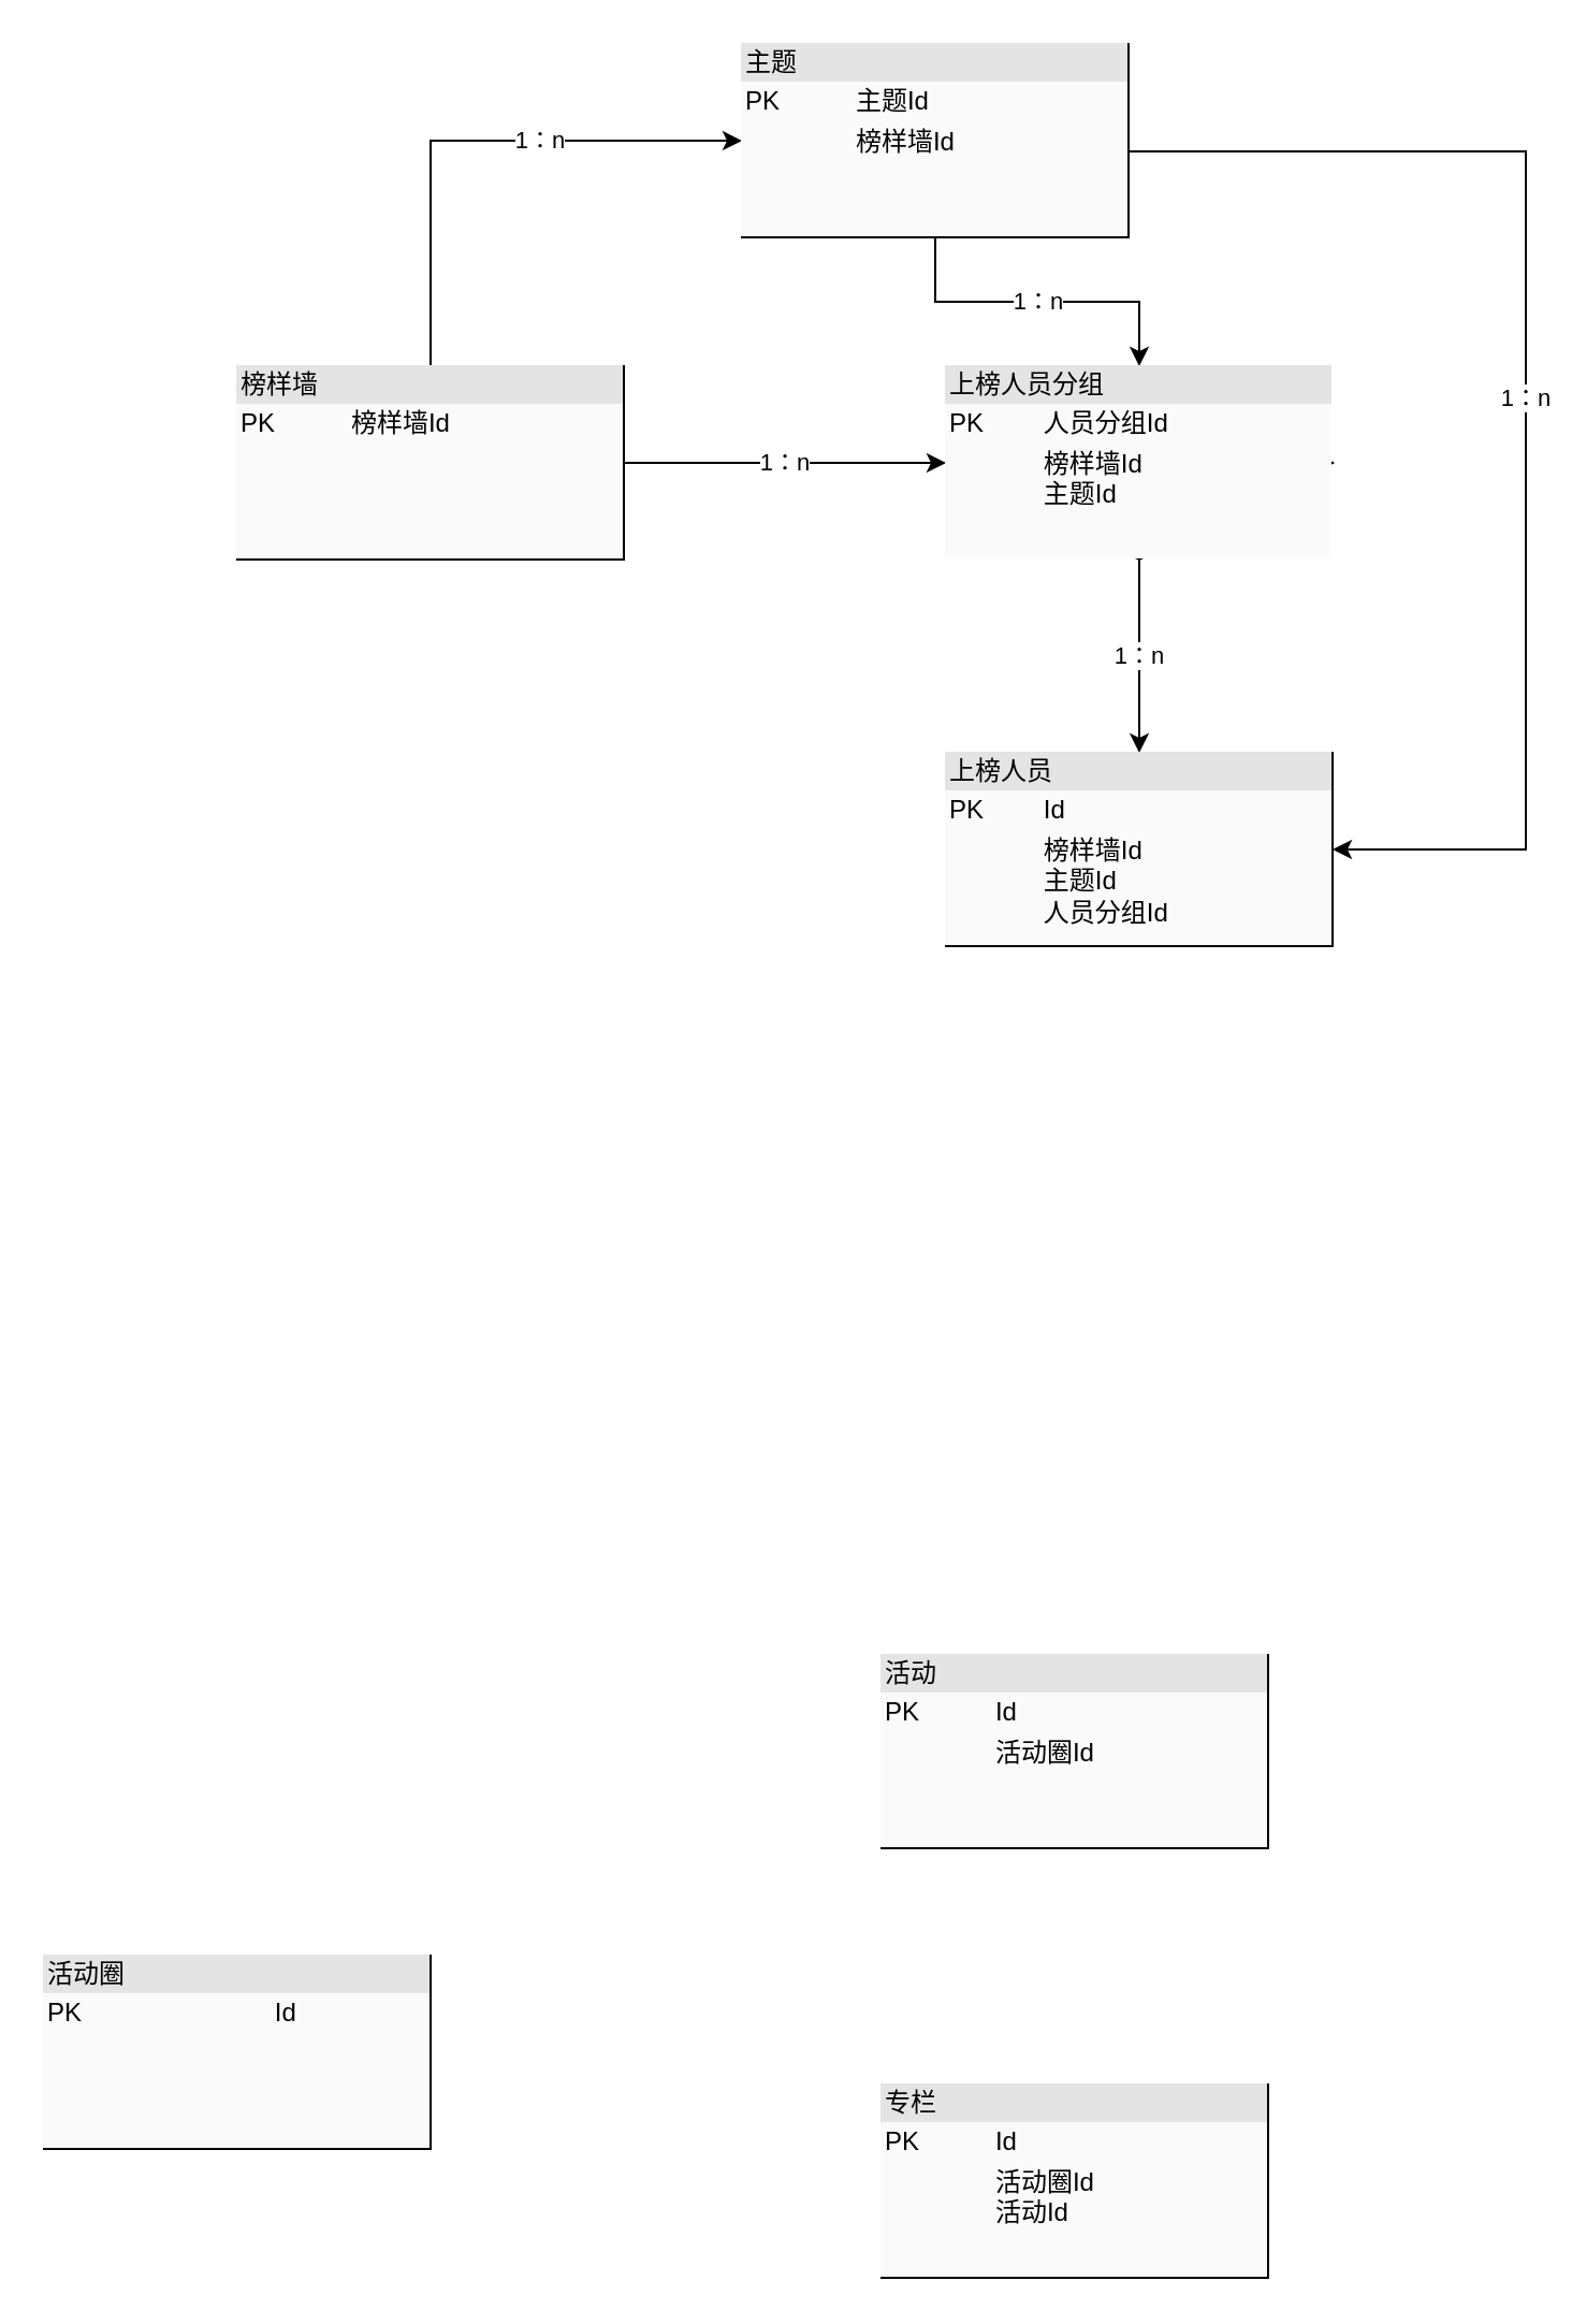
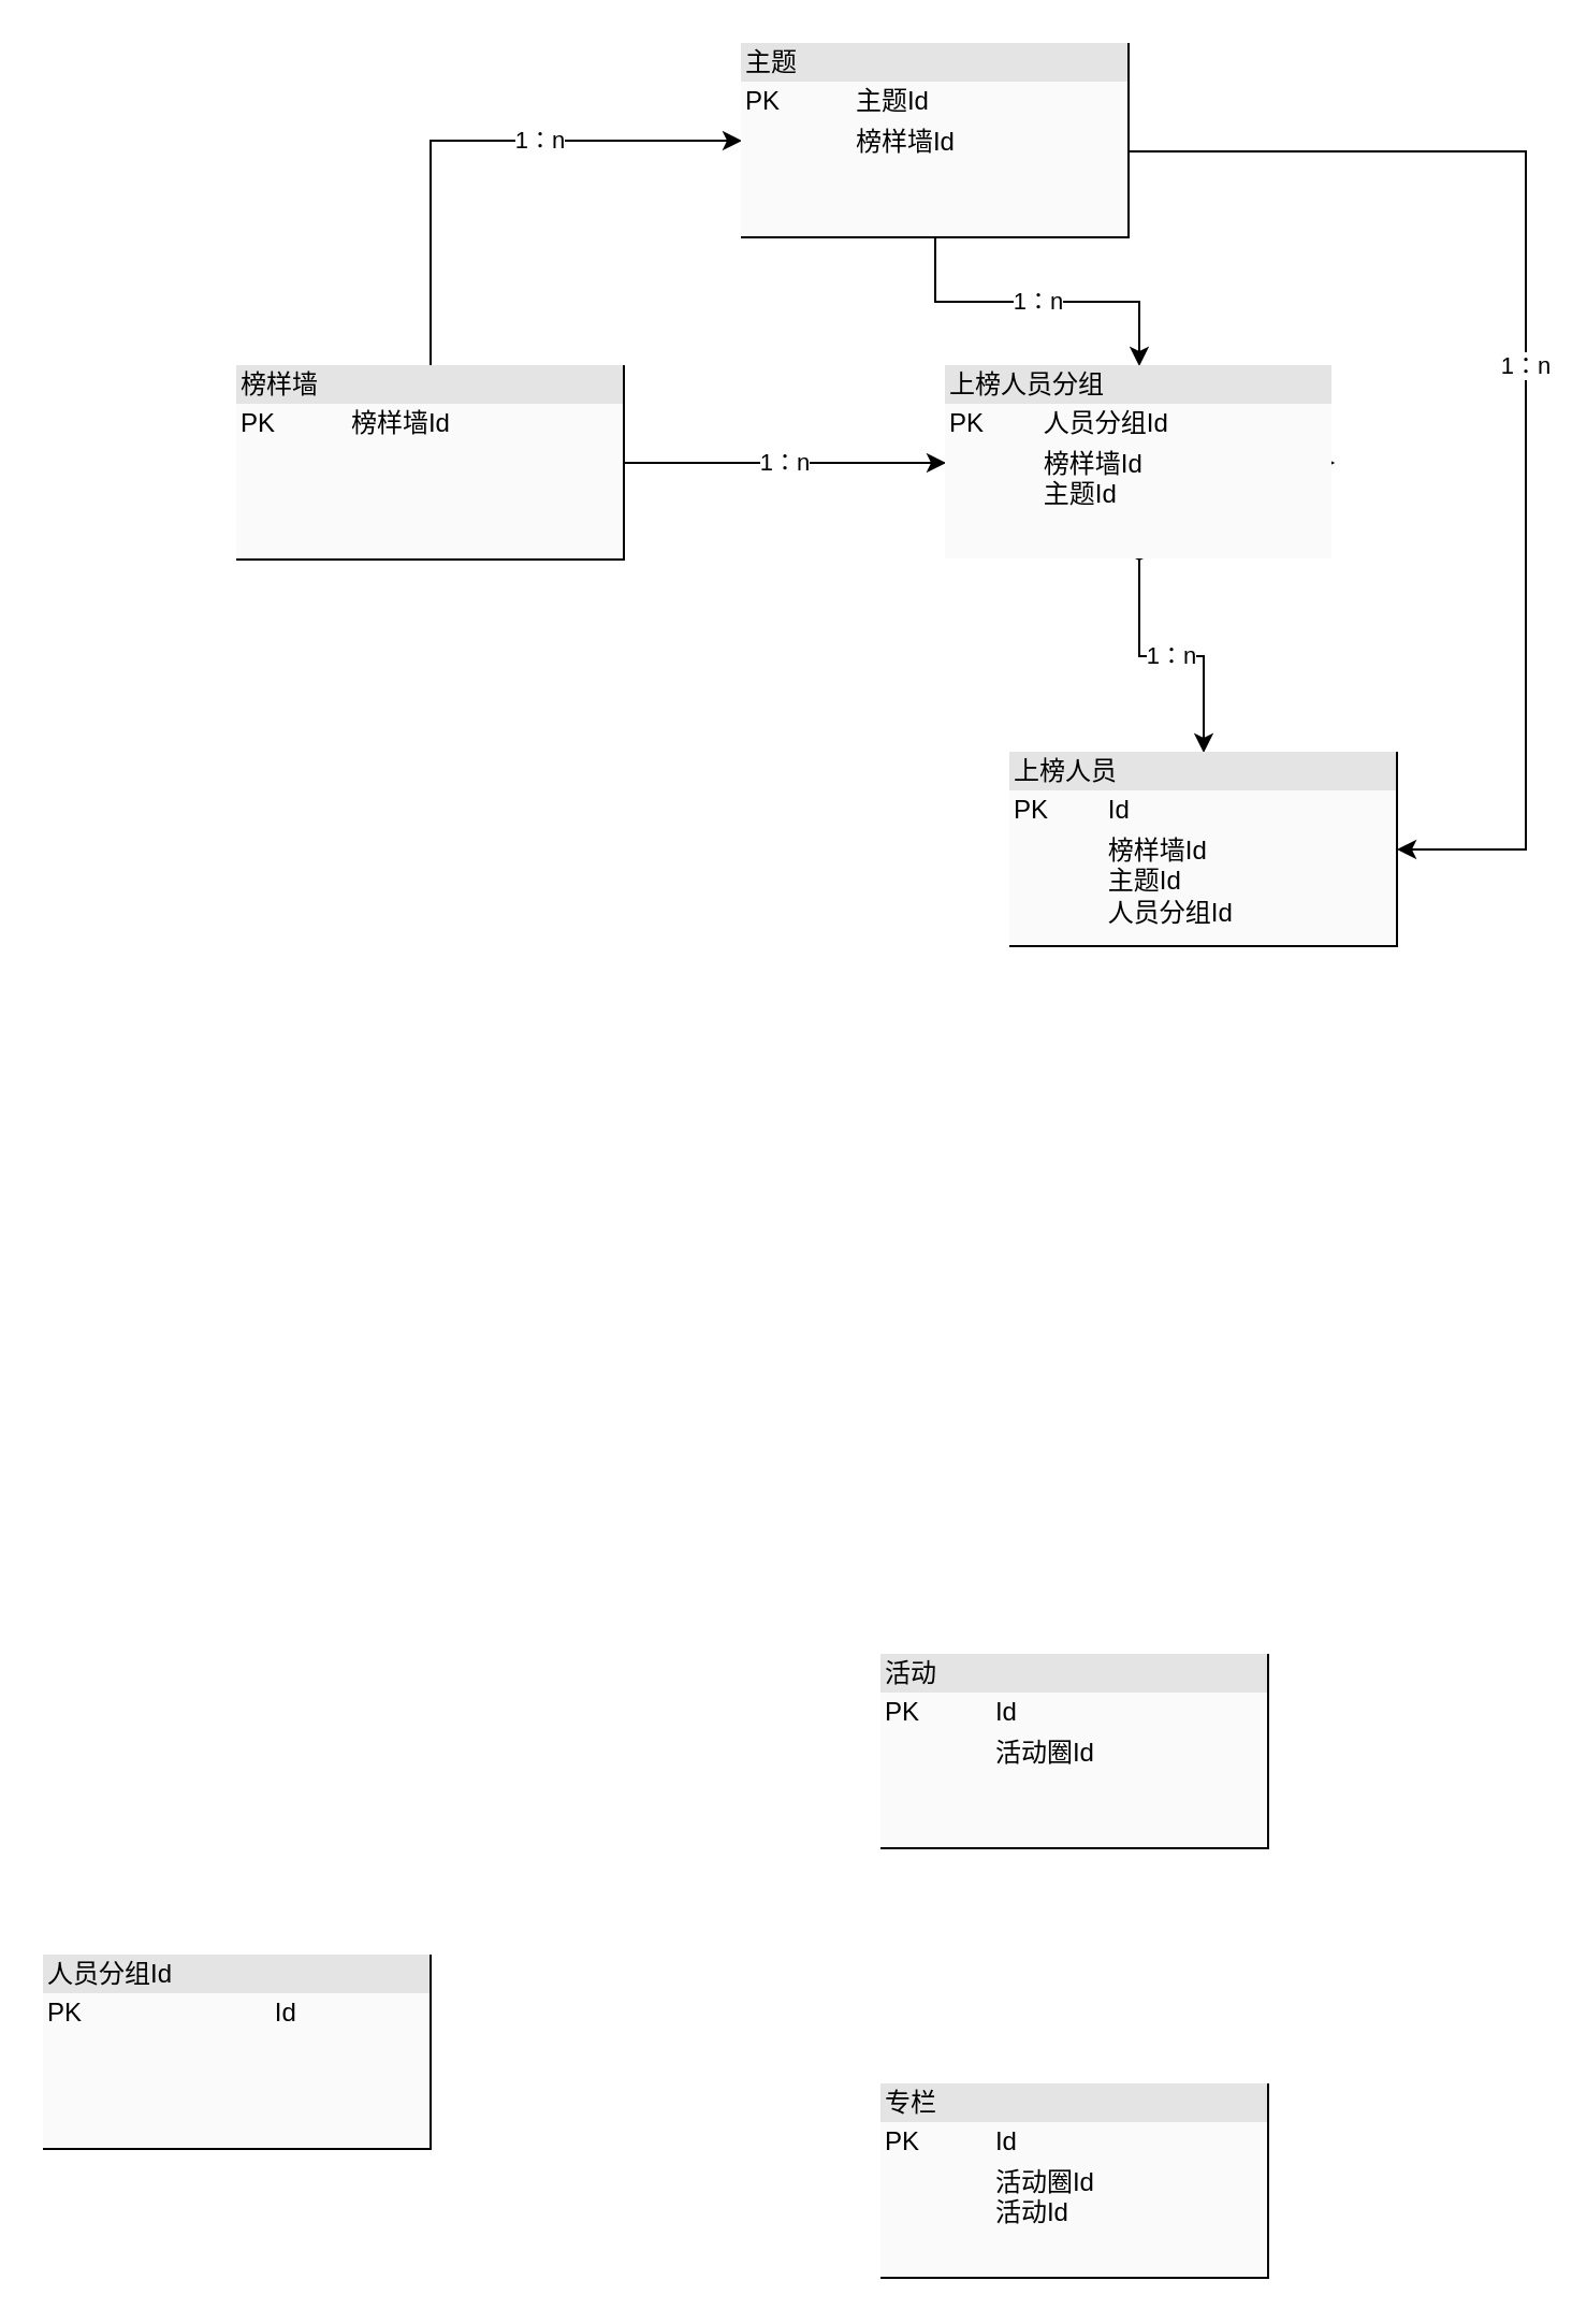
- <mxCell id="11" value="&lt;div style=&quot;box-sizing:border-box;width:100%;background:#e4e4e4;padding:2px;&quot;&gt;上榜人员&lt;/div&gt;&lt;table style=&quot;width:100%;font-size:1em;&quot; cellpadding=&quot;2&quot; cellspacing=&quot;0&quot;&gt;&lt;tbody&gt;&lt;tr&gt;&lt;td&gt;PK&lt;/td&gt;&lt;td&gt;Id&lt;/td&gt;&lt;/tr&gt;&lt;tr&gt;&lt;td&gt;&lt;br&gt;&lt;/td&gt;&lt;td&gt;榜样墙Id&lt;br&gt;主题Id&lt;br&gt;人员分组Id&lt;/td&gt;&lt;/tr&gt;&lt;tr&gt;&lt;td&gt;&lt;/td&gt;&lt;td&gt;&lt;br&gt;&lt;/td&gt;&lt;/tr&gt;&lt;/tbody&gt;&lt;/table&gt;" style="verticalAlign=top;align=left;overflow=fill;html=1;labelBackgroundColor=#fafafa;" vertex="1" parent="1"><mxGeometry x="440" y="350" width="180" height="90" as="geometry" /></mxCell>
+ <mxCell id="11" value="&lt;div style=&quot;box-sizing:border-box;width:100%;background:#e4e4e4;padding:2px;&quot;&gt;上榜人员&lt;/div&gt;&lt;table style=&quot;width:100%;font-size:1em;&quot; cellpadding=&quot;2&quot; cellspacing=&quot;0&quot;&gt;&lt;tbody&gt;&lt;tr&gt;&lt;td&gt;PK&lt;/td&gt;&lt;td&gt;Id&lt;/td&gt;&lt;/tr&gt;&lt;tr&gt;&lt;td&gt;&lt;br&gt;&lt;/td&gt;&lt;td&gt;榜样墙Id&lt;br&gt;主题Id&lt;br&gt;人员分组Id&lt;/td&gt;&lt;/tr&gt;&lt;tr&gt;&lt;td&gt;&lt;/td&gt;&lt;td&gt;&lt;br&gt;&lt;/td&gt;&lt;/tr&gt;&lt;/tbody&gt;&lt;/table&gt;" style="verticalAlign=top;align=left;overflow=fill;html=1;labelBackgroundColor=#fafafa;" vertex="1" parent="1"><mxGeometry x="470" y="350" width="180" height="90" as="geometry" /></mxCell>
- <mxCell id="12" value="&lt;div style=&quot;box-sizing:border-box;width:100%;background:#e4e4e4;padding:2px;&quot;&gt;活动圈&lt;/div&gt;&lt;table style=&quot;width:100%;font-size:1em;&quot; cellpadding=&quot;2&quot; cellspacing=&quot;0&quot;&gt;&lt;tbody&gt;&lt;tr&gt;&lt;td&gt;PK&lt;/td&gt;&lt;td&gt;Id&lt;/td&gt;&lt;/tr&gt;&lt;tr&gt;&lt;td&gt;&lt;br&gt;&lt;/td&gt;&lt;td&gt;&lt;br&gt;&lt;/td&gt;&lt;/tr&gt;&lt;tr&gt;&lt;td&gt;&lt;/td&gt;&lt;td&gt;&lt;br&gt;&lt;/td&gt;&lt;/tr&gt;&lt;/tbody&gt;&lt;/table&gt;" style="verticalAlign=top;align=left;overflow=fill;html=1;labelBackgroundColor=#fafafa;" vertex="1" parent="1"><mxGeometry x="20" y="910" width="180" height="90" as="geometry" /></mxCell>
+ <mxCell id="12" value="&lt;div style=&quot;box-sizing:border-box;width:100%;background:#e4e4e4;padding:2px;&quot;&gt;人员分组Id&lt;/div&gt;&lt;table style=&quot;width:100%;font-size:1em;&quot; cellpadding=&quot;2&quot; cellspacing=&quot;0&quot;&gt;&lt;tbody&gt;&lt;tr&gt;&lt;td&gt;PK&lt;/td&gt;&lt;td&gt;Id&lt;/td&gt;&lt;/tr&gt;&lt;tr&gt;&lt;td&gt;&lt;br&gt;&lt;/td&gt;&lt;td&gt;&lt;br&gt;&lt;/td&gt;&lt;/tr&gt;&lt;tr&gt;&lt;td&gt;&lt;/td&gt;&lt;td&gt;&lt;br&gt;&lt;/td&gt;&lt;/tr&gt;&lt;/tbody&gt;&lt;/table&gt;" style="verticalAlign=top;align=left;overflow=fill;html=1;labelBackgroundColor=#fafafa;" vertex="1" parent="1"><mxGeometry x="20" y="910" width="180" height="90" as="geometry" /></mxCell>
